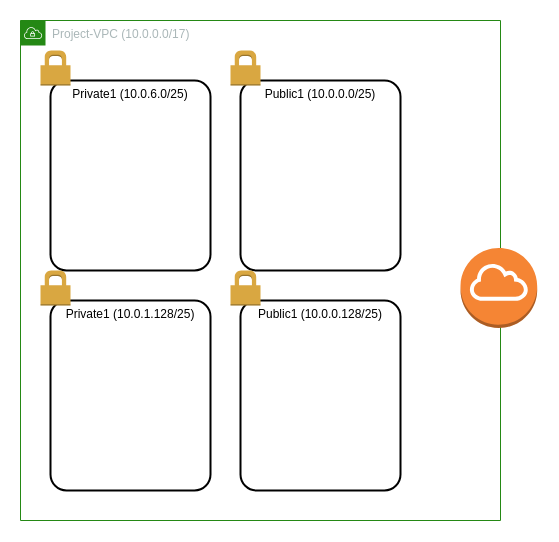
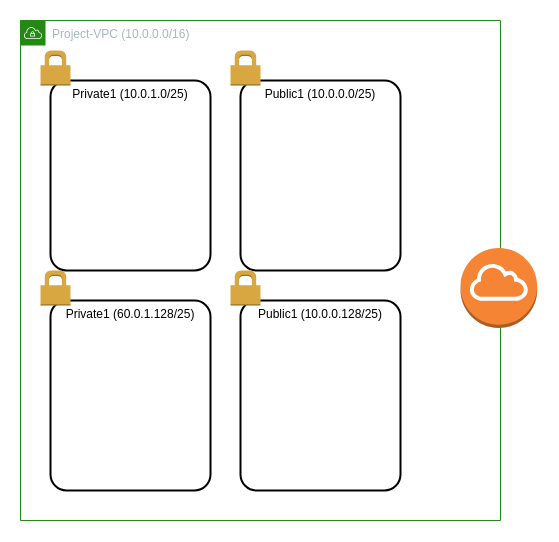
- <mxCell id="2" value="Project-VPC (10.0.0.0/17)" style="points=[[0,0],[0.25,0],[0.5,0],[0.75,0],[1,0],[1,0.25],[1,0.5],[1,0.75],[1,1],[0.75,1],[0.5,1],[0.25,1],[0,1],[0,0.75],[0,0.5],[0,0.25]];outlineConnect=0;gradientColor=none;html=1;whiteSpace=wrap;fontSize=12;fontStyle=0;shape=mxgraph.aws4.group;grIcon=mxgraph.aws4.group_vpc;strokeColor=#248814;fillColor=none;verticalAlign=top;align=left;spacingLeft=30;fontColor=#AAB7B8;dashed=0;" parent="1" vertex="1"><mxGeometry x="20" y="20" width="480" height="500" as="geometry" /></mxCell>
+ <mxCell id="2" value="Project-VPC (10.0.0.0/16)" style="points=[[0,0],[0.25,0],[0.5,0],[0.75,0],[1,0],[1,0.25],[1,0.5],[1,0.75],[1,1],[0.75,1],[0.5,1],[0.25,1],[0,1],[0,0.75],[0,0.5],[0,0.25]];outlineConnect=0;gradientColor=none;html=1;whiteSpace=wrap;fontSize=12;fontStyle=0;shape=mxgraph.aws4.group;grIcon=mxgraph.aws4.group_vpc;strokeColor=#248814;fillColor=none;verticalAlign=top;align=left;spacingLeft=30;fontColor=#AAB7B8;dashed=0;" parent="1" vertex="1"><mxGeometry x="20" y="20" width="480" height="500" as="geometry" /></mxCell>
- <mxCell id="5" value="Private1 (10.0.6.0/25)" style="rounded=1;arcSize=10;dashed=0;fillColor=none;gradientColor=none;strokeWidth=2;align=center;verticalAlign=top;" parent="1" vertex="1"><mxGeometry x="50" y="80" width="160" height="190" as="geometry" /></mxCell>
+ <mxCell id="5" value="Private1 (10.0.1.0/25)" style="rounded=1;arcSize=10;dashed=0;fillColor=none;gradientColor=none;strokeWidth=2;align=center;verticalAlign=top;" parent="1" vertex="1"><mxGeometry x="50" y="80" width="160" height="190" as="geometry" /></mxCell>
- <mxCell id="7" value="Private1 (10.0.1.128/25)" style="rounded=1;arcSize=10;dashed=0;fillColor=none;gradientColor=none;strokeWidth=2;align=center;verticalAlign=top;" parent="1" vertex="1"><mxGeometry x="50" y="300" width="160" height="190" as="geometry" /></mxCell>
+ <mxCell id="7" value="Private1 (60.0.1.128/25)" style="rounded=1;arcSize=10;dashed=0;fillColor=none;gradientColor=none;strokeWidth=2;align=center;verticalAlign=top;" parent="1" vertex="1"><mxGeometry x="50" y="300" width="160" height="190" as="geometry" /></mxCell>
